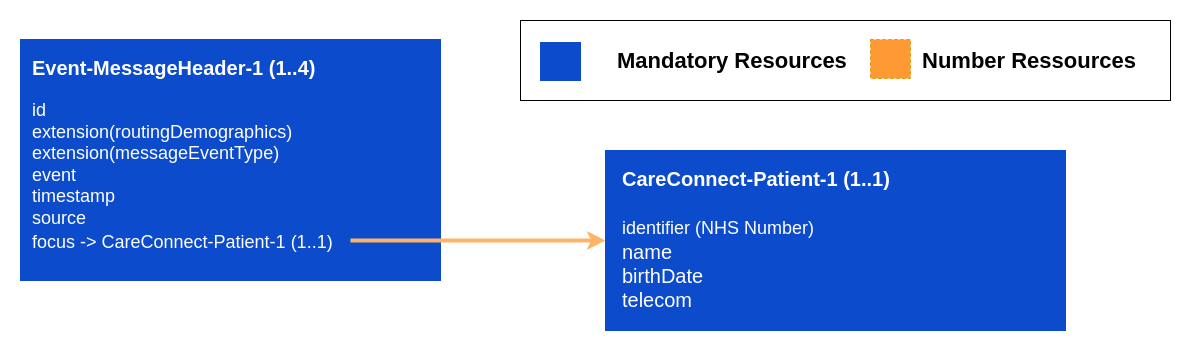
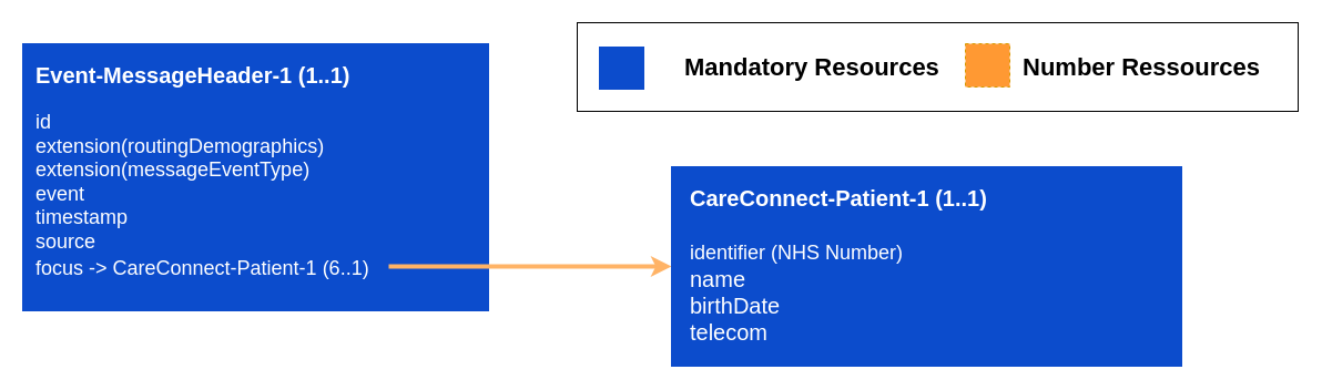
- <mxCell id="7" value="Event-MessageHeader-1 (1..4)" style="rounded=0;whiteSpace=wrap;html=1;fillColor=#0C4CCC;strokeColor=#0C4CCC;fontColor=#FFFFFF;verticalAlign=top;align=left;fontSize=20;spacingLeft=10;spacingTop=10;spacingBottom=10;spacingRight=10;fontStyle=1" parent="1" vertex="1"><mxGeometry x="20" y="39" width="420" height="241" as="geometry" /></mxCell>
+ <mxCell id="7" value="Event-MessageHeader-1 (1..1)" style="rounded=0;whiteSpace=wrap;html=1;fillColor=#0C4CCC;strokeColor=#0C4CCC;fontColor=#FFFFFF;verticalAlign=top;align=left;fontSize=20;spacingLeft=10;spacingTop=10;spacingBottom=10;spacingRight=10;fontStyle=1" parent="1" vertex="1"><mxGeometry x="20" y="39" width="420" height="241" as="geometry" /></mxCell>
- <mxCell id="9" value="focus -&amp;gt; CareConnect-Patient-1 (1..1)" style="text;html=1;fontSize=18;fontColor=#FFFFFF;" parent="1" vertex="1"><mxGeometry x="30" y="225" width="320" height="30" as="geometry" /></mxCell>
+ <mxCell id="9" value="focus -&amp;gt; CareConnect-Patient-1 (6..1)" style="text;html=1;fontSize=18;fontColor=#FFFFFF;" parent="1" vertex="1"><mxGeometry x="30" y="225" width="320" height="30" as="geometry" /></mxCell>
